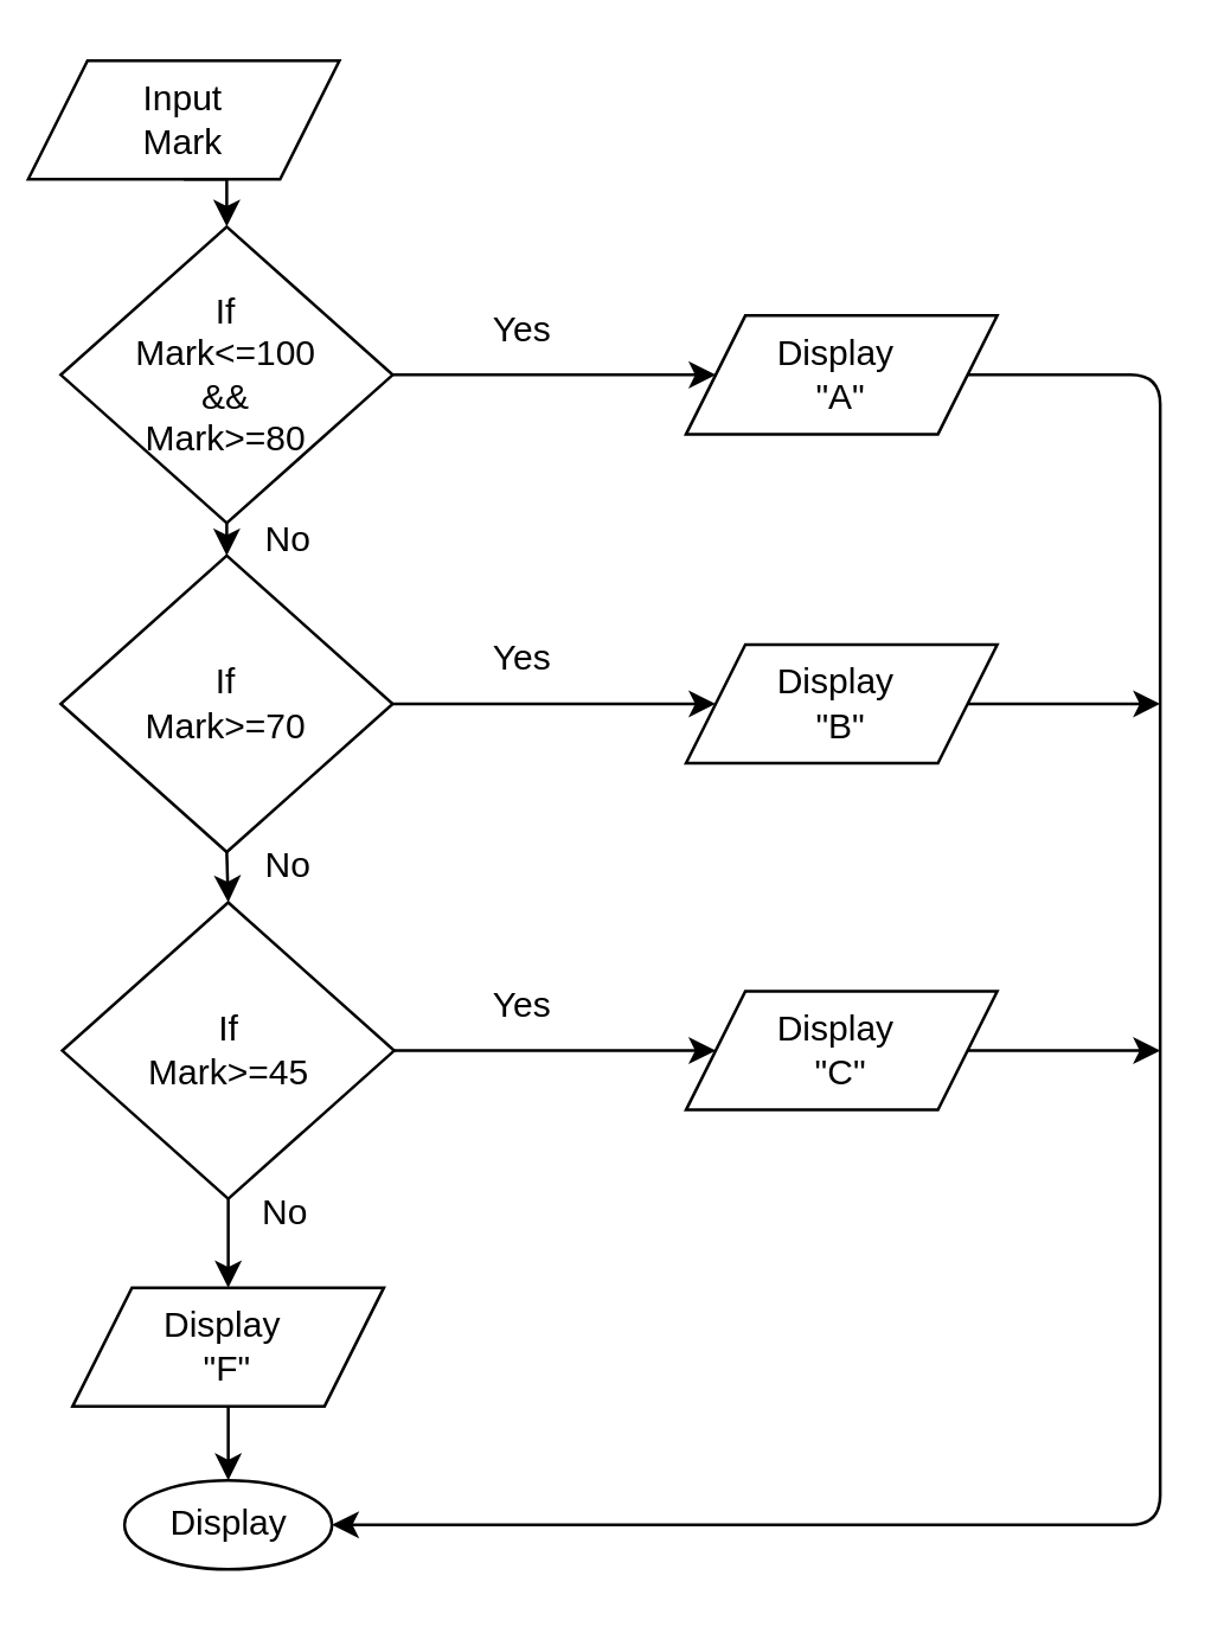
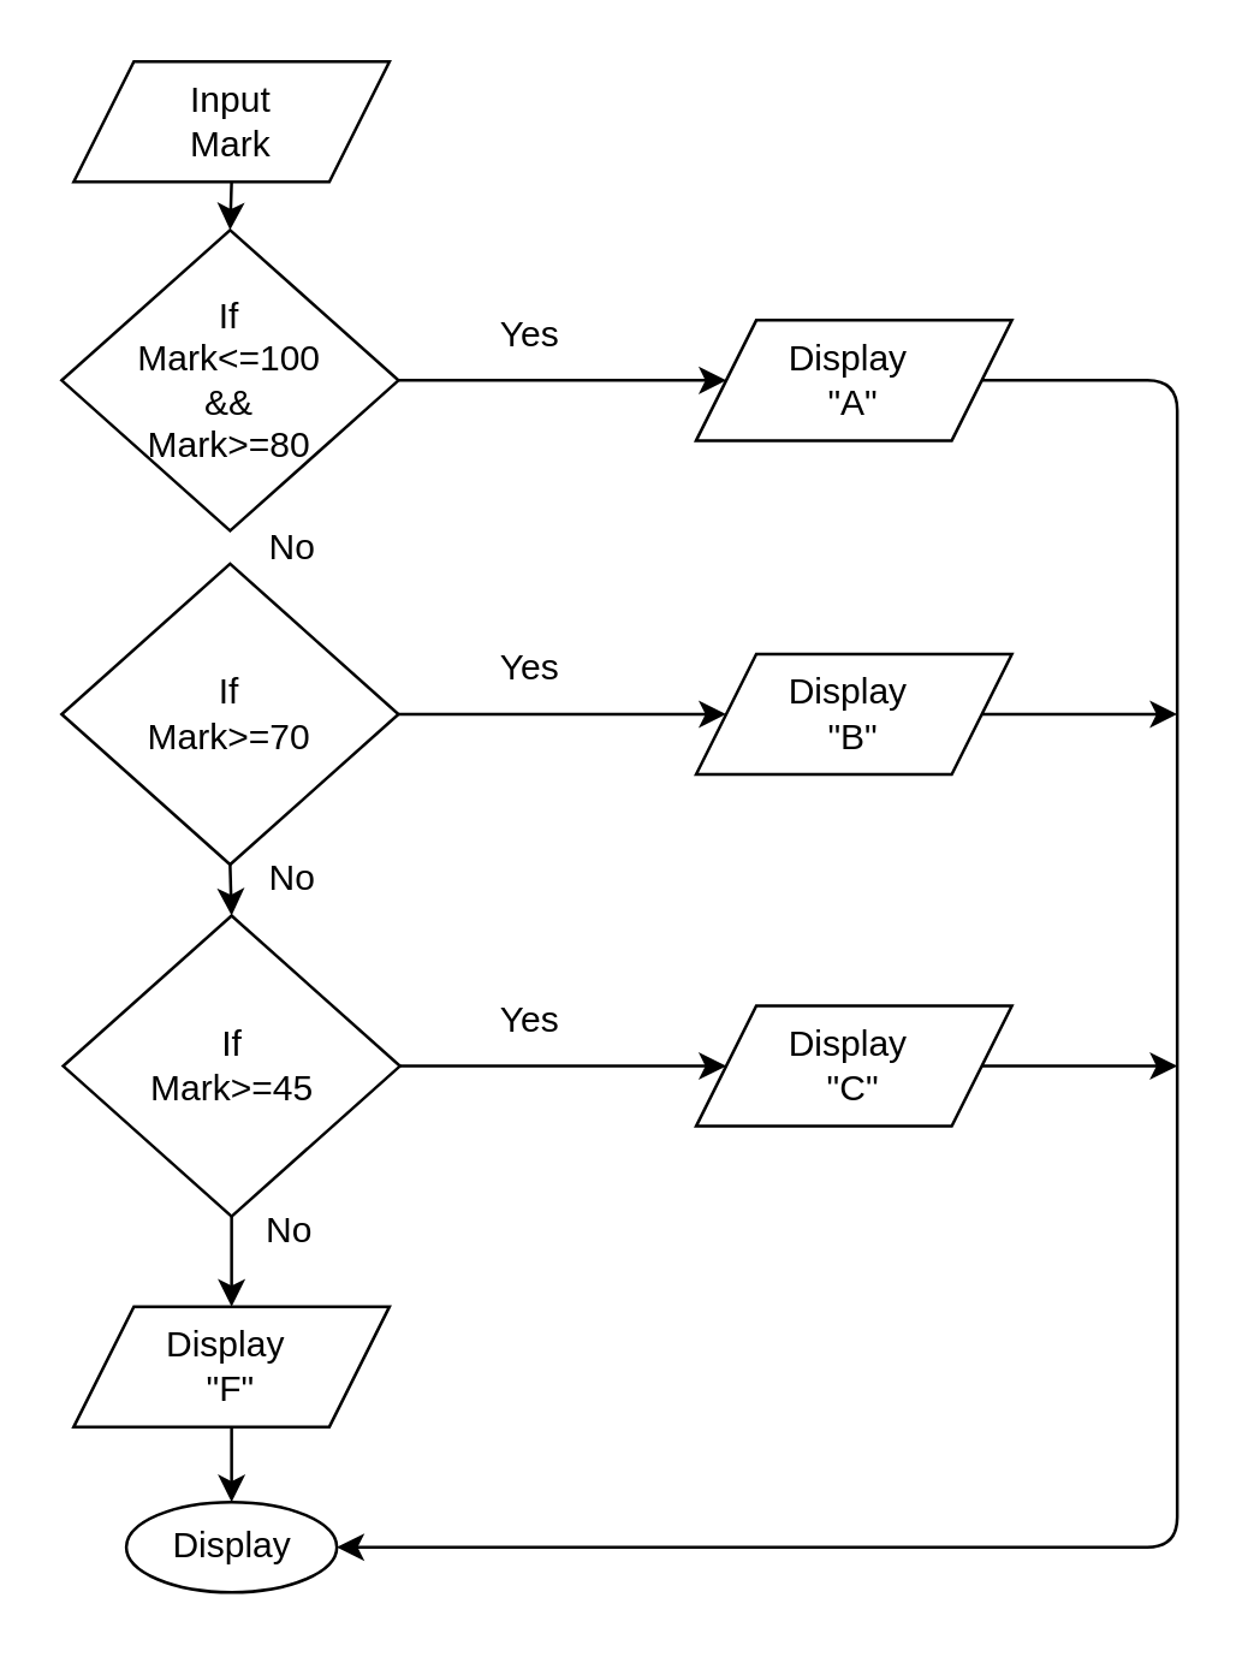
- <mxCell id="3" value="Input&lt;br&gt;Mark" style="shape=parallelogram;perimeter=parallelogramPerimeter;whiteSpace=wrap;html=1;fixedSize=1;" parent="1" vertex="1"><mxGeometry x="9" y="20" width="105" height="40" as="geometry" /></mxCell>
+ <mxCell id="3" value="Input&lt;br&gt;Mark" style="shape=parallelogram;perimeter=parallelogramPerimeter;whiteSpace=wrap;html=1;fixedSize=1;" parent="1" vertex="1"><mxGeometry x="24" y="20" width="105" height="40" as="geometry" /></mxCell>
- <mxCell id="5" style="edgeStyle=orthogonalEdgeStyle;rounded=0;orthogonalLoop=1;jettySize=auto;html=1;exitX=0.5;exitY=1;exitDx=0;exitDy=0;entryX=0.5;entryY=0;entryDx=0;entryDy=0;" parent="1" source="6" target="10" edge="1"><mxGeometry relative="1" as="geometry" /></mxCell>
